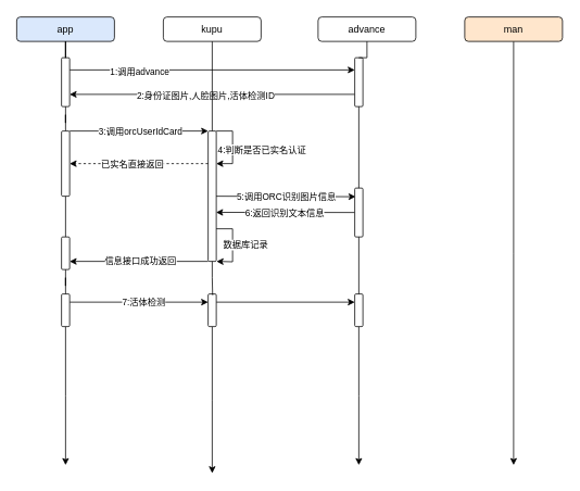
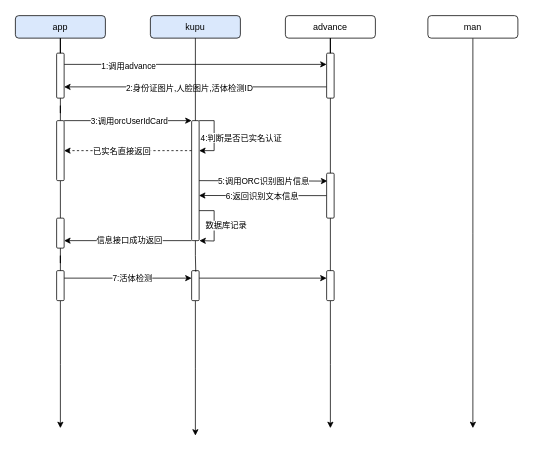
- <mxCell id="8" value="kupu" style="rounded=1;whiteSpace=wrap;html=1;" parent="1" vertex="1"><mxGeometry x="200" y="20" width="120" height="30" as="geometry" /></mxCell>
+ <mxCell id="8" value="kupu" style="rounded=1;whiteSpace=wrap;html=1;fillColor=#dae8fc;" parent="1" vertex="1"><mxGeometry x="200" y="20" width="120" height="30" as="geometry" /></mxCell>
- <mxCell id="10" value="advance" style="rounded=1;whiteSpace=wrap;html=1;" parent="1" vertex="1"><mxGeometry x="390" y="20" width="120" height="30" as="geometry" /></mxCell>
+ <mxCell id="10" value="advance" style="rounded=1;whiteSpace=wrap;html=1;" parent="1" vertex="1"><mxGeometry x="380" y="20" width="120" height="30" as="geometry" /></mxCell>
- <mxCell id="12" value="man" style="rounded=1;whiteSpace=wrap;html=1;fillColor=#ffe6cc;" parent="1" vertex="1"><mxGeometry x="570" y="20" width="120" height="30" as="geometry" /></mxCell>
+ <mxCell id="12" value="man" style="rounded=1;whiteSpace=wrap;html=1;" parent="1" vertex="1"><mxGeometry x="570" y="20" width="120" height="30" as="geometry" /></mxCell>
